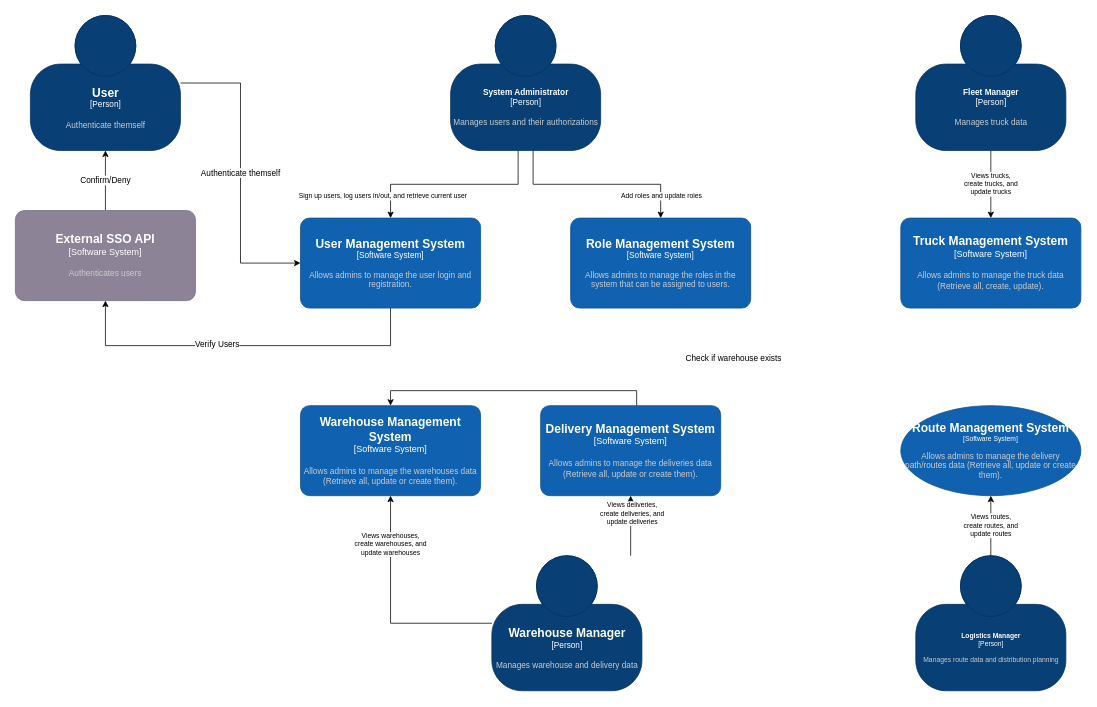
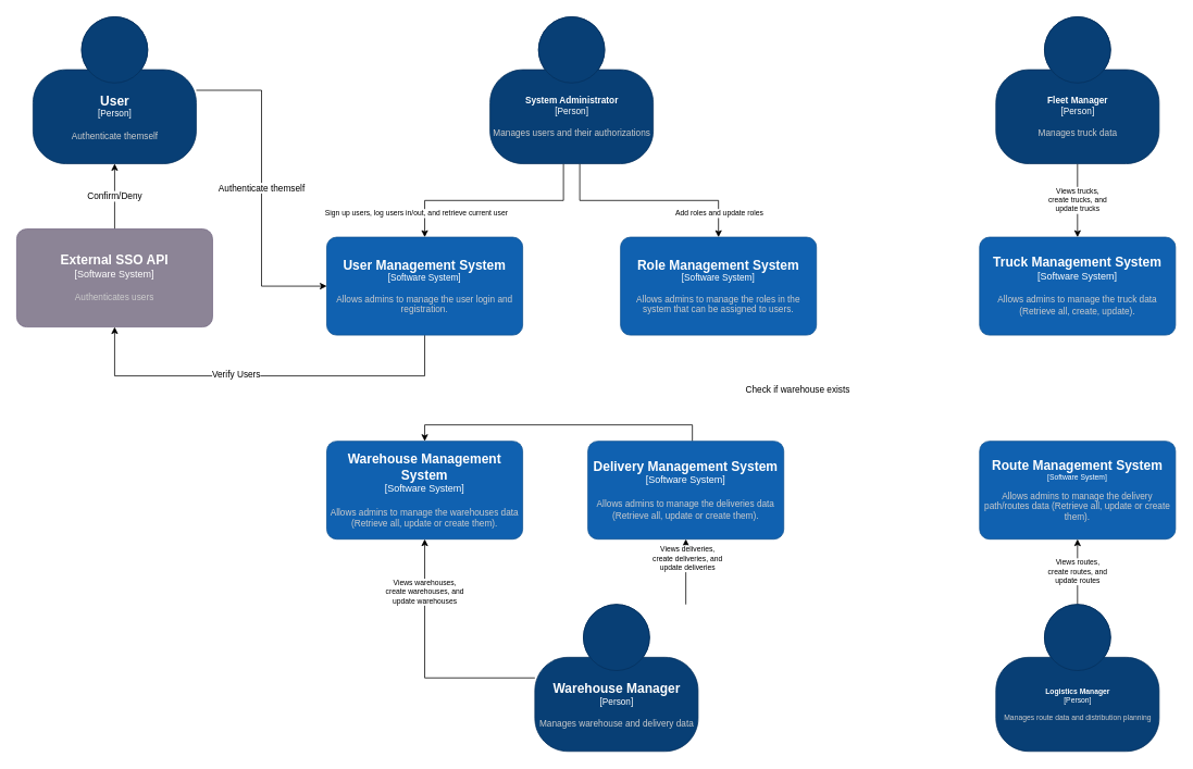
- <mxCell id="24" value="&lt;font style=&quot;font-size: 16px&quot;&gt;&lt;b&gt;Route Management System&lt;/b&gt;&lt;/font&gt;&lt;div&gt;[Software System]&lt;/div&gt;&lt;br&gt;&lt;div&gt;&lt;font style=&quot;font-size: 11px&quot;&gt;&lt;font color=&quot;#cccccc&quot;&gt;Allows admins to manage the delivery path/routes data (Retrieve all, update or create them).&lt;/font&gt;&lt;/div&gt;" style="ellipse;whiteSpace=wrap;html=1;labelBackgroundColor=none;fillColor=#1061B0;fontColor=#ffffff;align=center;arcSize=10;strokeColor=#0D5091;metaEdit=1;resizable=0;points=[[0.25,0,0],[0.5,0,0],[0.75,0,0],[1,0.25,0],[1,0.5,0],[1,0.75,0],[0.75,1,0],[0.5,1,0],[0.25,1,0],[0,0.75,0],[0,0.5,0],[0,0.25,0]];fontSize=9;" parent="1" vertex="1"><mxGeometry x="1200" y="540" width="240" height="120" as="geometry" /></mxCell>
+ <mxCell id="24" value="&lt;font style=&quot;font-size: 16px&quot;&gt;&lt;b&gt;Route Management System&lt;/b&gt;&lt;/font&gt;&lt;div&gt;[Software System]&lt;/div&gt;&lt;br&gt;&lt;div&gt;&lt;font style=&quot;font-size: 11px&quot;&gt;&lt;font color=&quot;#cccccc&quot;&gt;Allows admins to manage the delivery path/routes data (Retrieve all, update or create them).&lt;/font&gt;&lt;/div&gt;" style="rounded=1;whiteSpace=wrap;html=1;labelBackgroundColor=none;fillColor=#1061B0;fontColor=#ffffff;align=center;arcSize=10;strokeColor=#0D5091;metaEdit=1;resizable=0;points=[[0.25,0,0],[0.5,0,0],[0.75,0,0],[1,0.25,0],[1,0.5,0],[1,0.75,0],[0.75,1,0],[0.5,1,0],[0.25,1,0],[0,0.75,0],[0,0.5,0],[0,0.25,0]];fontSize=9;" parent="1" vertex="1"><mxGeometry x="1200" y="540" width="240" height="120" as="geometry" /></mxCell>
